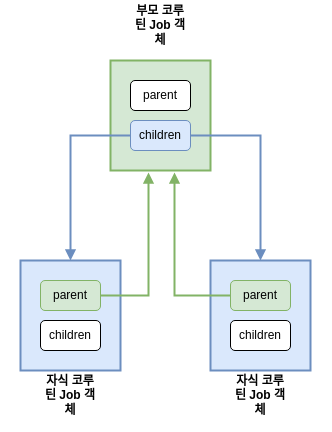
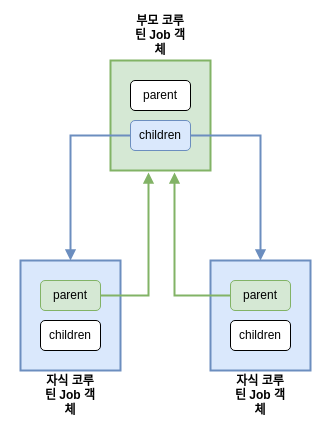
- <mxCell id="7" value="부모 코루틴 Job 객체" style="text;html=1;align=center;verticalAlign=middle;whiteSpace=wrap;rounded=0;fontStyle=1" vertex="1" parent="1"><mxGeometry x="130" y="10" width="60" height="30" as="geometry" /></mxCell>
+ <mxCell id="7" value="부모 코루틴 Job 객체" style="text;html=1;align=center;verticalAlign=middle;whiteSpace=wrap;rounded=0;fontStyle=1" vertex="1" parent="1"><mxGeometry x="130" y="20" width="60" height="30" as="geometry" /></mxCell>
